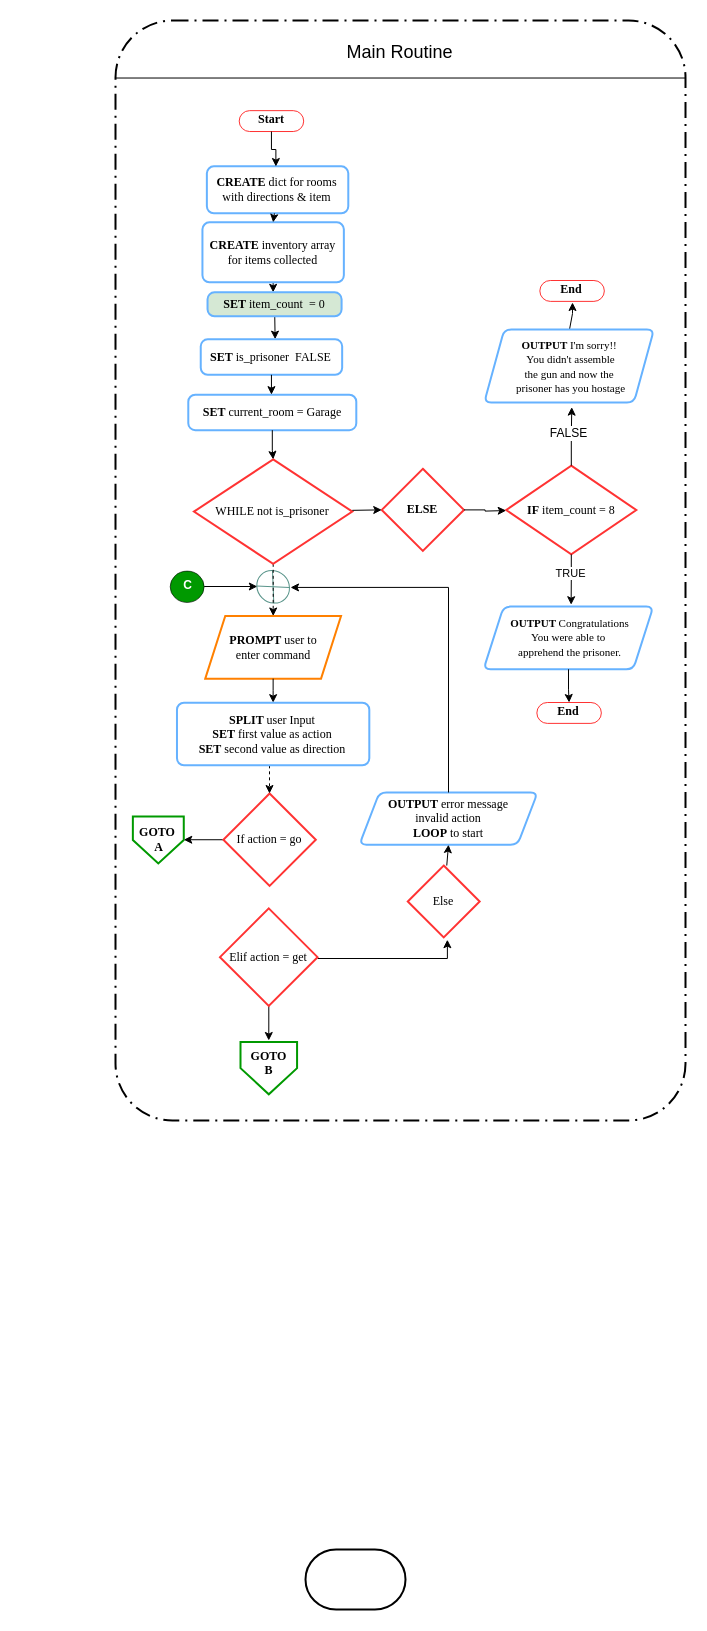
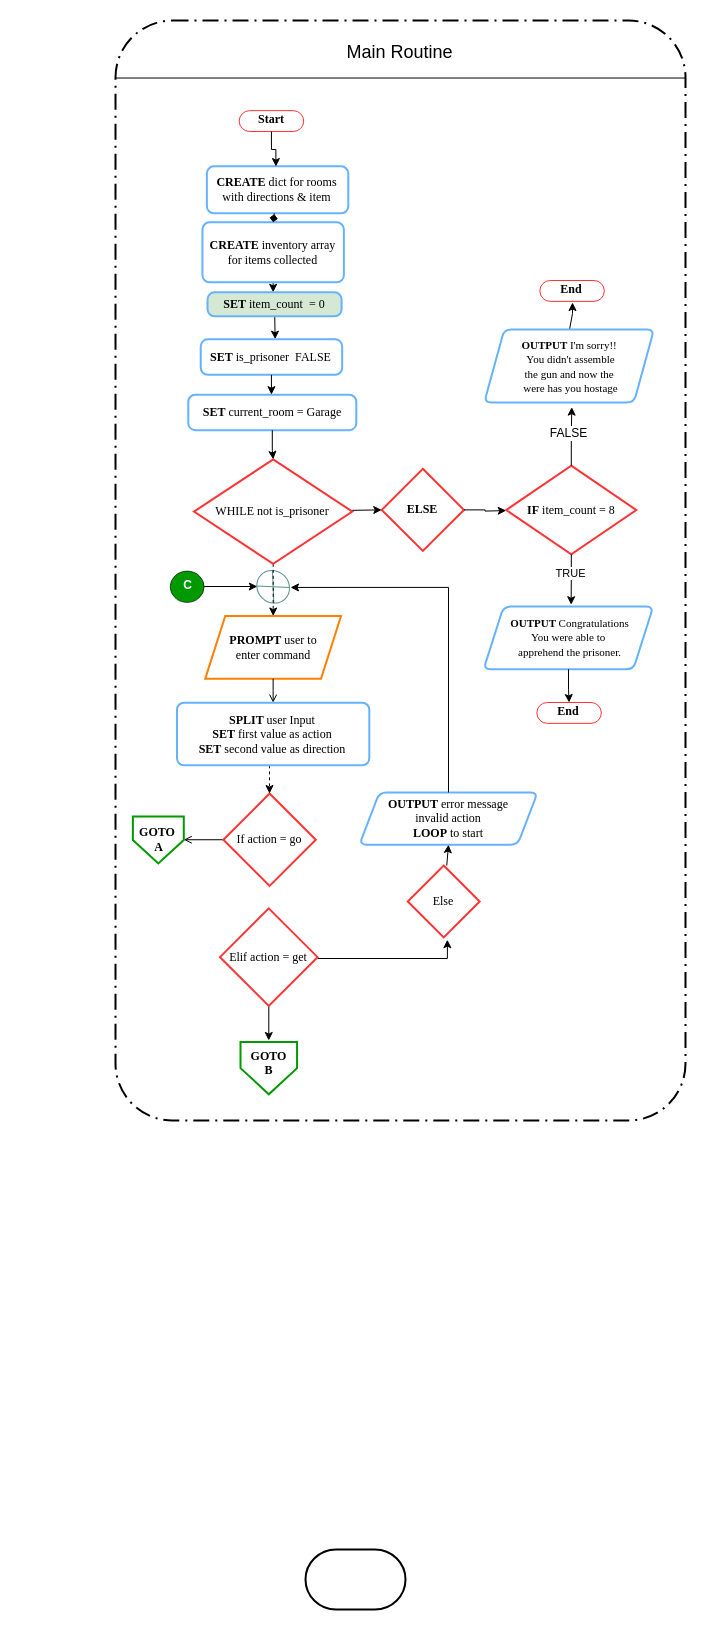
- <mxCell id="48" style="edgeStyle=none;rounded=0;orthogonalLoop=1;jettySize=auto;html=1;entryX=0.5;entryY=0;entryDx=0;entryDy=0;shadow=0;endArrow=classic;endFill=1;fontSize=18;" parent="9" source="43" target="44" edge="1"><mxGeometry x="17.357" y="80.151" as="geometry" /></mxCell>
+ <mxCell id="48" style="edgeStyle=none;rounded=0;orthogonalLoop=1;jettySize=auto;html=1;entryX=0.5;entryY=0;entryDx=0;entryDy=0;shadow=0;endArrow=diamond;endFill=1;fontSize=18;" parent="9" source="43" target="44" edge="1"><mxGeometry x="17.357" y="80.151" as="geometry" /></mxCell>
- <mxCell id="17" value="&lt;font style=&quot;font-size: 11px&quot;&gt;&lt;b&gt;OUTPUT &lt;/b&gt;I'm sorry!!&amp;nbsp;&lt;br&gt;You didn't assemble&lt;br&gt;the gun and now the&amp;nbsp;&lt;br&gt;prisoner has you hostage&lt;br&gt;&lt;/font&gt;" style="shape=parallelogram;perimeter=parallelogramPerimeter;whiteSpace=wrap;html=1;fixedSize=1;rounded=1;fontFamily=Times New Roman;strokeColor=#66B2FF;strokeWidth=2;arcSize=14;container=0;spacingLeft=3;" parent="10" vertex="1"><mxGeometry x="368.741" y="299.002" width="169.703" height="73.09" as="geometry" /></mxCell>
+ <mxCell id="17" value="&lt;font style=&quot;font-size: 11px&quot;&gt;&lt;b&gt;OUTPUT &lt;/b&gt;I'm sorry!!&amp;nbsp;&lt;br&gt;You didn't assemble&lt;br&gt;the gun and now the&amp;nbsp;&lt;br&gt;were has you hostage&lt;br&gt;&lt;/font&gt;" style="shape=parallelogram;perimeter=parallelogramPerimeter;whiteSpace=wrap;html=1;fixedSize=1;rounded=1;fontFamily=Times New Roman;strokeColor=#66B2FF;strokeWidth=2;arcSize=14;container=0;spacingLeft=3;" parent="10" vertex="1"><mxGeometry x="368.741" y="299.002" width="169.703" height="73.09" as="geometry" /></mxCell>
- <mxCell id="26" style="edgeStyle=elbowEdgeStyle;rounded=0;orthogonalLoop=1;jettySize=auto;elbow=vertical;html=1;entryX=0.5;entryY=0;entryDx=0;entryDy=0;" parent="9" source="23" target="62" edge="1"><mxGeometry x="17.357" y="80.151" as="geometry" /></mxCell>
+ <mxCell id="26" style="edgeStyle=elbowEdgeStyle;rounded=0;orthogonalLoop=1;jettySize=auto;elbow=vertical;html=1;entryX=0.5;entryY=0;entryDx=0;entryDy=0;endArrow=open;" parent="9" source="23" target="62" edge="1"><mxGeometry x="17.357" y="80.151" as="geometry" /></mxCell>
- <mxCell id="34" style="edgeStyle=elbowEdgeStyle;rounded=0;orthogonalLoop=1;jettySize=auto;elbow=vertical;html=1;" parent="9" source="35" target="32" edge="1"><mxGeometry x="45.641" y="534.129" as="geometry"><mxPoint x="-47.13" y="919.639" as="targetPoint" /><Array as="points"><mxPoint x="45.641" y="810.004" /></Array></mxGeometry></mxCell>
+ <mxCell id="34" style="edgeStyle=elbowEdgeStyle;rounded=0;orthogonalLoop=1;jettySize=auto;elbow=vertical;html=1;endArrow=open;" parent="9" source="35" target="32" edge="1"><mxGeometry x="45.641" y="534.129" as="geometry"><mxPoint x="-47.13" y="919.639" as="targetPoint" /><Array as="points"><mxPoint x="45.641" y="810.004" /></Array></mxGeometry></mxCell>
